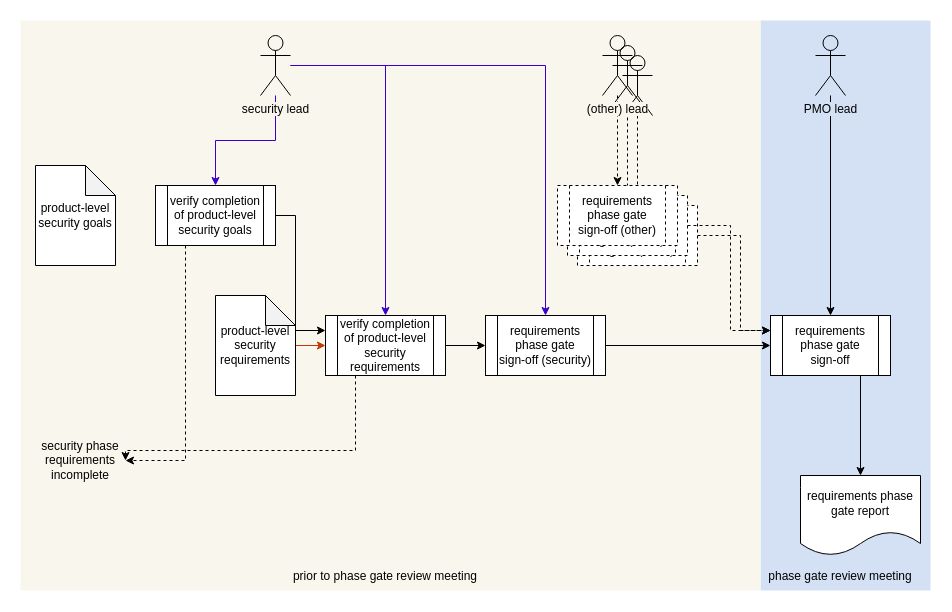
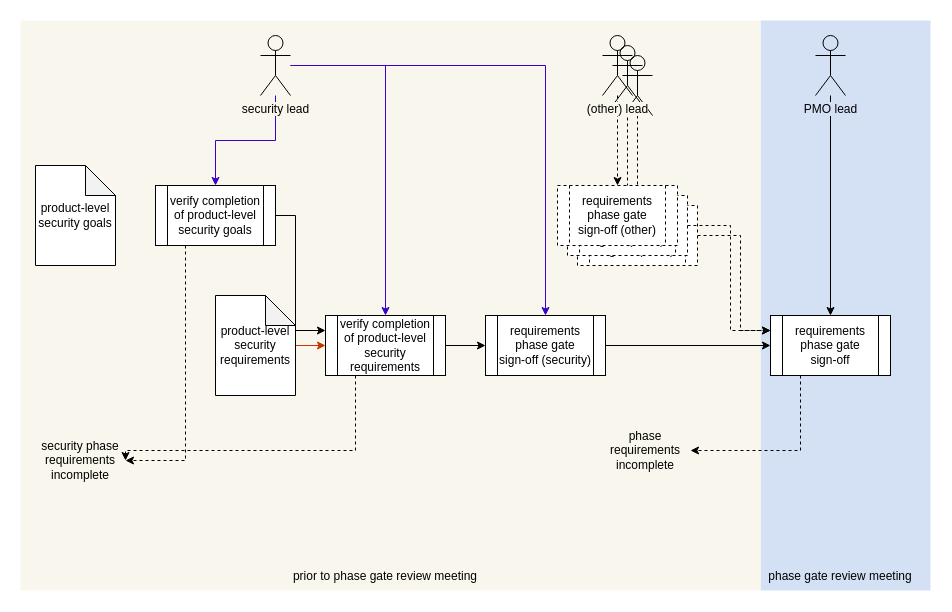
- <mxCell id="23" style="edgeStyle=orthogonalEdgeStyle;rounded=0;orthogonalLoop=1;jettySize=auto;html=1;entryX=0.5;entryY=0;entryDx=0;entryDy=0;exitX=0.75;exitY=1;exitDx=0;exitDy=0;" parent="1" source="33" target="25" edge="1"><mxGeometry relative="1" as="geometry" /></mxCell>
+ <mxCell id="34" value="phase requirements incomplete" style="text;html=1;strokeColor=none;fillColor=none;align=center;verticalAlign=middle;whiteSpace=wrap;rounded=0;" parent="1" vertex="1"><mxGeometry x="600" y="425" width="90" height="50" as="geometry" /></mxCell>
+ <mxCell id="32" style="edgeStyle=orthogonalEdgeStyle;rounded=0;orthogonalLoop=1;jettySize=auto;html=1;exitX=0.25;exitY=1;exitDx=0;exitDy=0;dashed=1;entryX=1;entryY=0.5;entryDx=0;entryDy=0;" parent="1" source="33" target="34" edge="1"><mxGeometry relative="1" as="geometry"><mxPoint x="225" y="445" as="targetPoint" /><Array as="points"><mxPoint x="800" y="450" /></Array></mxGeometry></mxCell>
- <mxCell id="25" value="requirements phase gate report" style="shape=document;whiteSpace=wrap;html=1;boundedLbl=1;" parent="1" vertex="1"><mxGeometry x="800" y="475" width="120" height="80" as="geometry" /></mxCell>
